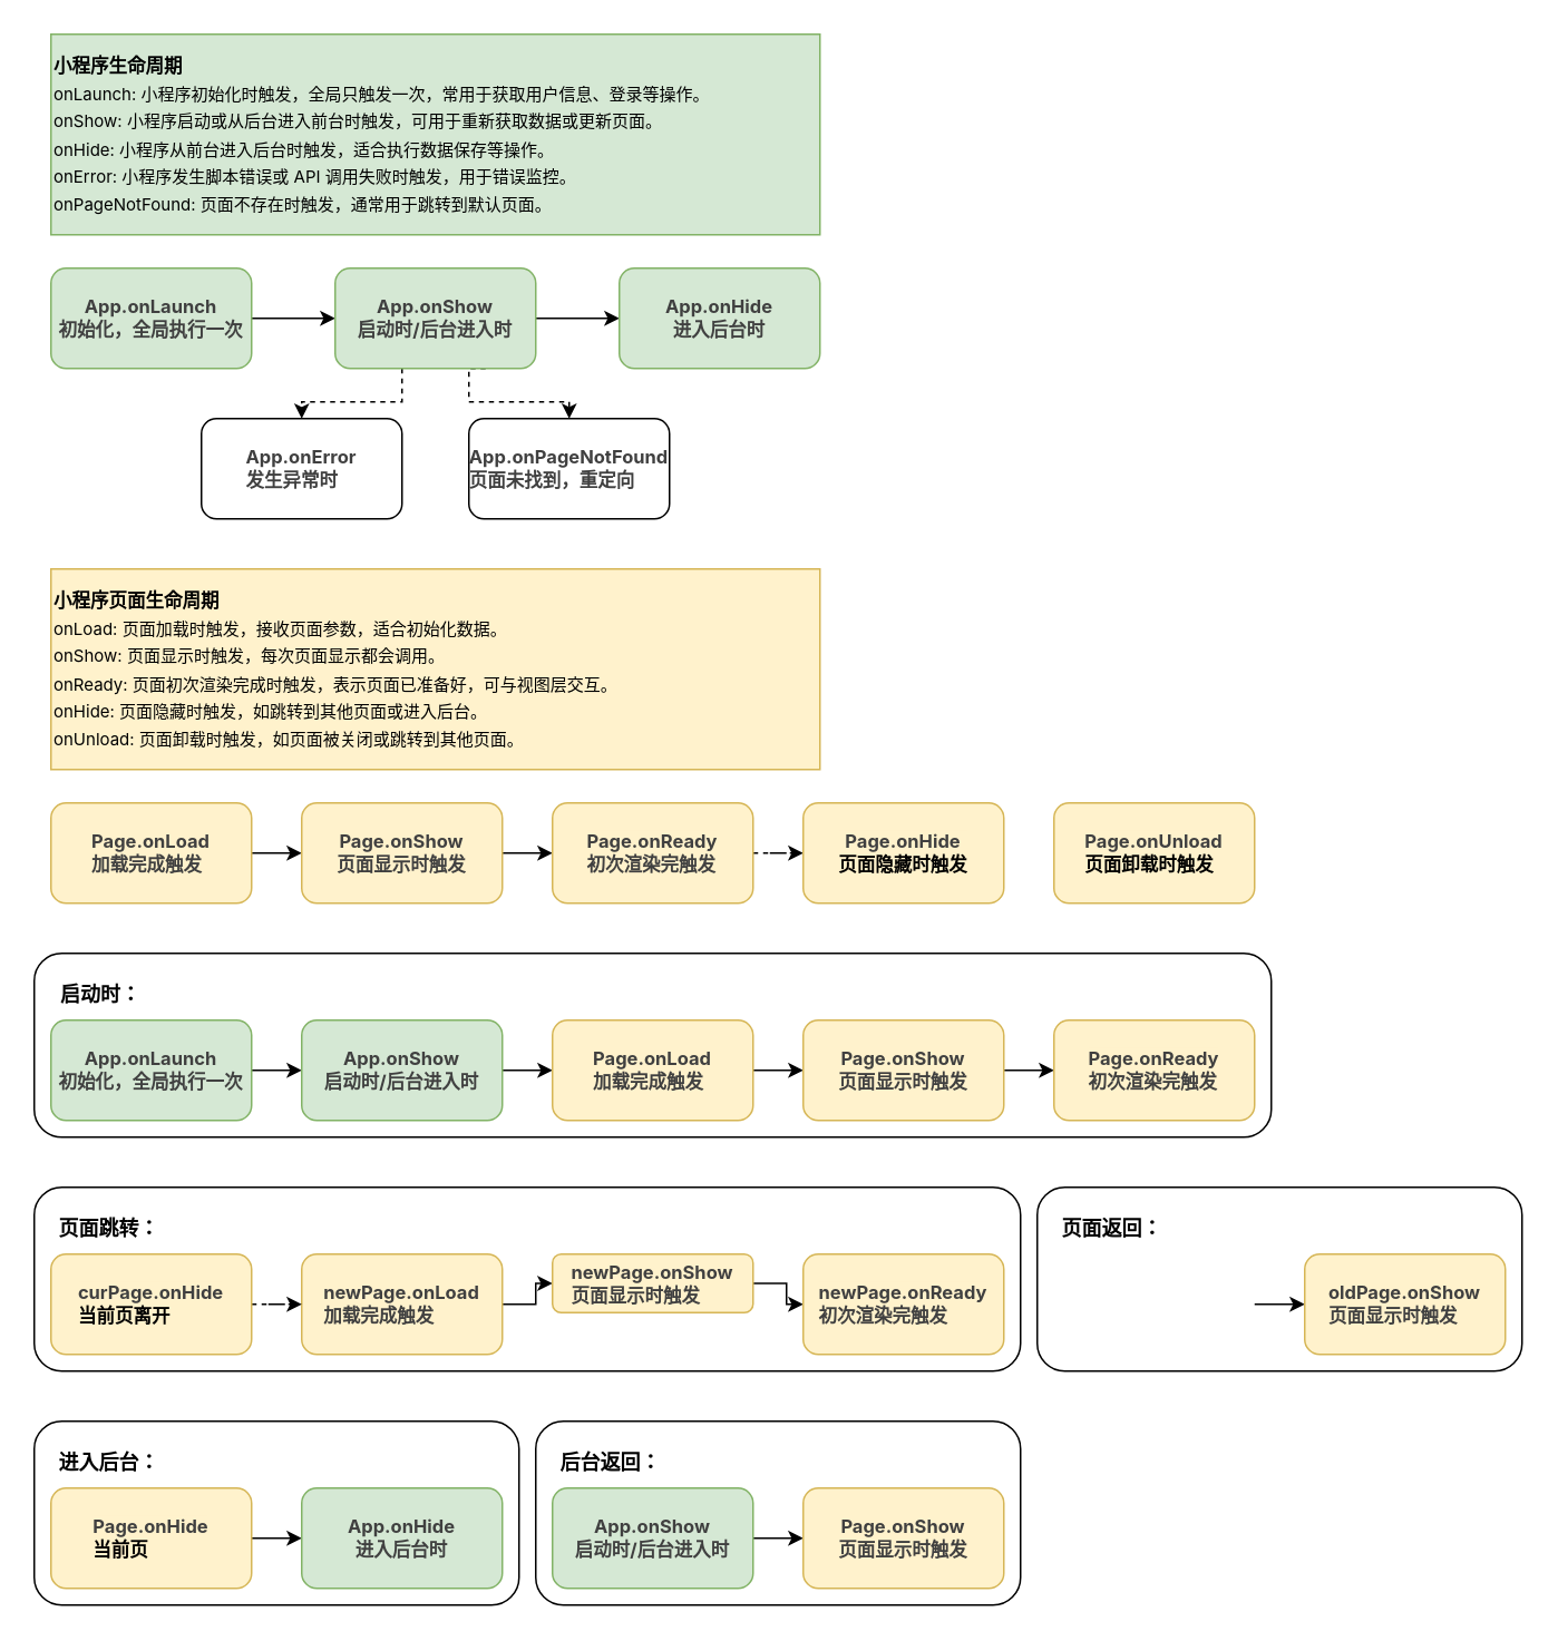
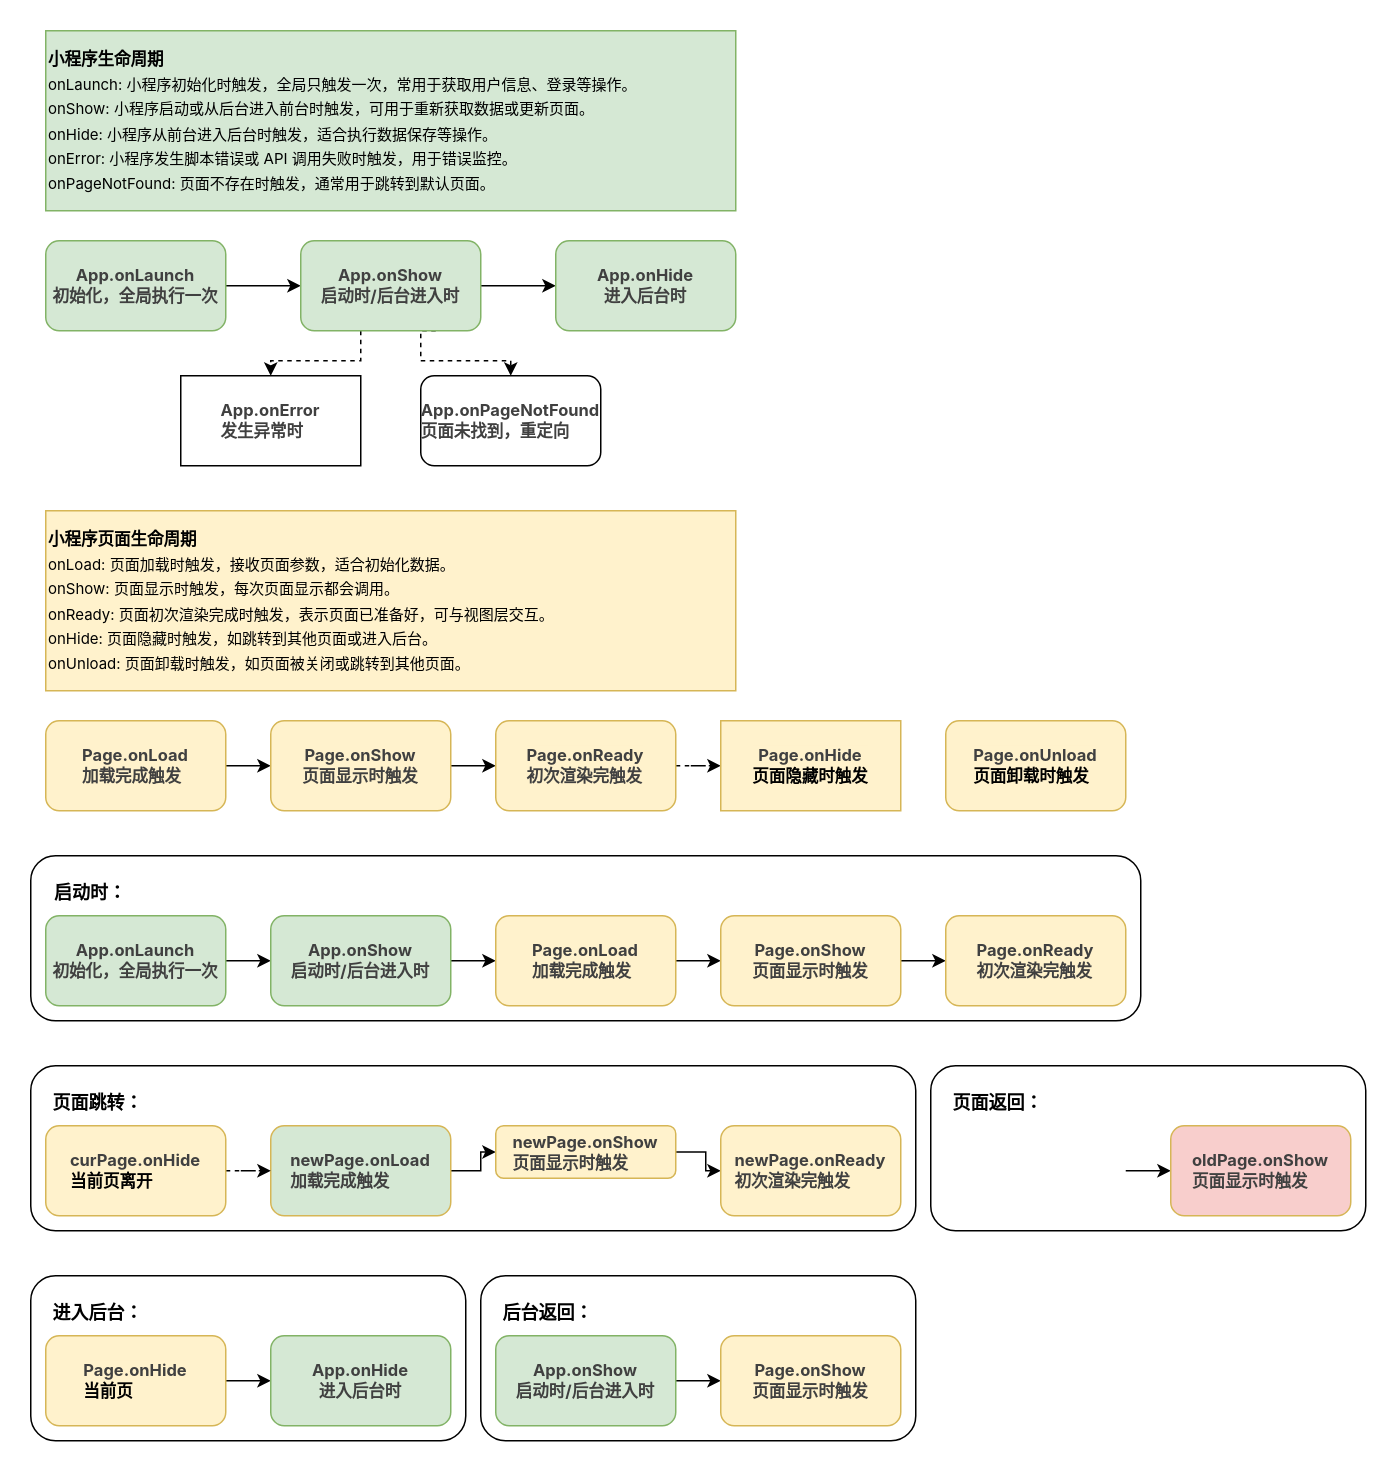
- <mxCell id="51" value="&lt;strong style=&quot;color: rgb(64, 64, 64); font-family: Inter, system-ui, -apple-system, BlinkMacSystemFont, &amp;quot;Segoe UI&amp;quot;, Roboto, &amp;quot;Noto Sans&amp;quot;, Ubuntu, Cantarell, &amp;quot;Helvetica Neue&amp;quot;, Oxygen, &amp;quot;Open Sans&amp;quot;, sans-serif; text-align: left;&quot;&gt;&lt;strong style=&quot;color: rgb(64, 64, 64);&quot;&gt;App.&lt;/strong&gt;onError&lt;/strong&gt;&lt;div style=&quot;text-align: left;&quot;&gt;&lt;font face=&quot;Inter, system-ui, -apple-system, BlinkMacSystemFont, Segoe UI, Roboto, Noto Sans, Ubuntu, Cantarell, Helvetica Neue, Oxygen, Open Sans, sans-serif&quot; color=&quot;#404040&quot;&gt;&lt;b&gt;发生异常时&lt;/b&gt;&lt;/font&gt;&lt;/div&gt;" style="whiteSpace=wrap;html=1;fontSize=11;rounded=1;" vertex="1" parent="43"><mxGeometry x="90" y="90" width="120" height="60" as="geometry" /></mxCell>
+ <mxCell id="51" value="&lt;strong style=&quot;color: rgb(64, 64, 64); font-family: Inter, system-ui, -apple-system, BlinkMacSystemFont, &amp;quot;Segoe UI&amp;quot;, Roboto, &amp;quot;Noto Sans&amp;quot;, Ubuntu, Cantarell, &amp;quot;Helvetica Neue&amp;quot;, Oxygen, &amp;quot;Open Sans&amp;quot;, sans-serif; text-align: left;&quot;&gt;&lt;strong style=&quot;color: rgb(64, 64, 64);&quot;&gt;App.&lt;/strong&gt;onError&lt;/strong&gt;&lt;div style=&quot;text-align: left;&quot;&gt;&lt;font face=&quot;Inter, system-ui, -apple-system, BlinkMacSystemFont, Segoe UI, Roboto, Noto Sans, Ubuntu, Cantarell, Helvetica Neue, Oxygen, Open Sans, sans-serif&quot; color=&quot;#404040&quot;&gt;&lt;b&gt;发生异常时&lt;/b&gt;&lt;/font&gt;&lt;/div&gt;" style="whiteSpace=wrap;html=1;fontSize=11;rounded=0;" vertex="1" parent="43"><mxGeometry x="90" y="90" width="120" height="60" as="geometry" /></mxCell>
- <mxCell id="62" value="&lt;strong style=&quot;color: light-dark(rgb(64, 64, 64), rgb(182, 182, 182)); font-family: Inter, system-ui, -apple-system, BlinkMacSystemFont, &amp;quot;Segoe UI&amp;quot;, Roboto, &amp;quot;Noto Sans&amp;quot;, Ubuntu, Cantarell, &amp;quot;Helvetica Neue&amp;quot;, Oxygen, &amp;quot;Open Sans&amp;quot;, sans-serif; text-align: left;&quot;&gt;&lt;strong style=&quot;color: rgb(64, 64, 64);&quot;&gt;Page.&lt;/strong&gt;onHide&lt;/strong&gt;&lt;div style=&quot;color: rgb(0, 0, 0); text-align: left;&quot;&gt;&lt;font face=&quot;Inter, system-ui, -apple-system, BlinkMacSystemFont, Segoe UI, Roboto, Noto Sans, Ubuntu, Cantarell, Helvetica Neue, Oxygen, Open Sans, sans-serif&quot;&gt;&lt;b&gt;页面隐藏时触发&lt;/b&gt;&lt;/font&gt;&lt;/div&gt;" style="whiteSpace=wrap;html=1;fontSize=11;rounded=1;fillColor=#fff2cc;strokeColor=#d6b656;labelBackgroundColor=#FFF2CC;" vertex="1" parent="55"><mxGeometry x="450" width="120" height="60" as="geometry" /></mxCell>
+ <mxCell id="62" value="&lt;strong style=&quot;color: light-dark(rgb(64, 64, 64), rgb(182, 182, 182)); font-family: Inter, system-ui, -apple-system, BlinkMacSystemFont, &amp;quot;Segoe UI&amp;quot;, Roboto, &amp;quot;Noto Sans&amp;quot;, Ubuntu, Cantarell, &amp;quot;Helvetica Neue&amp;quot;, Oxygen, &amp;quot;Open Sans&amp;quot;, sans-serif; text-align: left;&quot;&gt;&lt;strong style=&quot;color: rgb(64, 64, 64);&quot;&gt;Page.&lt;/strong&gt;onHide&lt;/strong&gt;&lt;div style=&quot;color: rgb(0, 0, 0); text-align: left;&quot;&gt;&lt;font face=&quot;Inter, system-ui, -apple-system, BlinkMacSystemFont, Segoe UI, Roboto, Noto Sans, Ubuntu, Cantarell, Helvetica Neue, Oxygen, Open Sans, sans-serif&quot;&gt;&lt;b&gt;页面隐藏时触发&lt;/b&gt;&lt;/font&gt;&lt;/div&gt;" style="whiteSpace=wrap;html=1;fontSize=11;fillColor=#fff2cc;strokeColor=#d6b656;labelBackgroundColor=#FFF2CC;rounded=0;" vertex="1" parent="55"><mxGeometry x="450" width="120" height="60" as="geometry" /></mxCell>
- <mxCell id="18" value="&lt;strong style=&quot;color: rgb(64, 64, 64); font-family: Inter, system-ui, -apple-system, BlinkMacSystemFont, &amp;quot;Segoe UI&amp;quot;, Roboto, &amp;quot;Noto Sans&amp;quot;, Ubuntu, Cantarell, &amp;quot;Helvetica Neue&amp;quot;, Oxygen, &amp;quot;Open Sans&amp;quot;, sans-serif; text-align: left;&quot;&gt;newPage.onLoad&lt;/strong&gt;&lt;div style=&quot;text-align: left;&quot;&gt;&lt;font face=&quot;Inter, system-ui, -apple-system, BlinkMacSystemFont, Segoe UI, Roboto, Noto Sans, Ubuntu, Cantarell, Helvetica Neue, Oxygen, Open Sans, sans-serif&quot; color=&quot;#404040&quot;&gt;&lt;b&gt;加载完成触发&lt;/b&gt;&lt;/font&gt;&lt;/div&gt;" style="rounded=1;whiteSpace=wrap;html=1;fontSize=11;fillColor=#fff2cc;strokeColor=#d6b656;" vertex="1" parent="15"><mxGeometry x="160" y="40" width="120" height="60" as="geometry" /></mxCell>
+ <mxCell id="18" value="&lt;strong style=&quot;color: rgb(64, 64, 64); font-family: Inter, system-ui, -apple-system, BlinkMacSystemFont, &amp;quot;Segoe UI&amp;quot;, Roboto, &amp;quot;Noto Sans&amp;quot;, Ubuntu, Cantarell, &amp;quot;Helvetica Neue&amp;quot;, Oxygen, &amp;quot;Open Sans&amp;quot;, sans-serif; text-align: left;&quot;&gt;newPage.onLoad&lt;/strong&gt;&lt;div style=&quot;text-align: left;&quot;&gt;&lt;font face=&quot;Inter, system-ui, -apple-system, BlinkMacSystemFont, Segoe UI, Roboto, Noto Sans, Ubuntu, Cantarell, Helvetica Neue, Oxygen, Open Sans, sans-serif&quot; color=&quot;#404040&quot;&gt;&lt;b&gt;加载完成触发&lt;/b&gt;&lt;/font&gt;&lt;/div&gt;" style="rounded=1;whiteSpace=wrap;html=1;fontSize=11;fillColor=#d5e8d4;strokeColor=#d6b656;" vertex="1" parent="15"><mxGeometry x="160" y="40" width="120" height="60" as="geometry" /></mxCell>
- <mxCell id="40" value="&lt;strong style=&quot;color: rgb(64, 64, 64); font-family: Inter, system-ui, -apple-system, BlinkMacSystemFont, &amp;quot;Segoe UI&amp;quot;, Roboto, &amp;quot;Noto Sans&amp;quot;, Ubuntu, Cantarell, &amp;quot;Helvetica Neue&amp;quot;, Oxygen, &amp;quot;Open Sans&amp;quot;, sans-serif; text-align: left;&quot;&gt;&lt;strong style=&quot;color: rgb(64, 64, 64);&quot;&gt;oldPage.&lt;/strong&gt;onShow&lt;/strong&gt;&lt;div style=&quot;text-align: left;&quot;&gt;&lt;font face=&quot;Inter, system-ui, -apple-system, BlinkMacSystemFont, Segoe UI, Roboto, Noto Sans, Ubuntu, Cantarell, Helvetica Neue, Oxygen, Open Sans, sans-serif&quot; color=&quot;#404040&quot;&gt;&lt;b&gt;页面显示时触发&lt;/b&gt;&lt;/font&gt;&lt;/div&gt;" style="whiteSpace=wrap;html=1;fontSize=11;rounded=1;fillColor=#fff2cc;strokeColor=#d6b656;" vertex="1" parent="37"><mxGeometry x="150" y="30" width="120" height="60" as="geometry" /></mxCell>
+ <mxCell id="40" value="&lt;strong style=&quot;color: rgb(64, 64, 64); font-family: Inter, system-ui, -apple-system, BlinkMacSystemFont, &amp;quot;Segoe UI&amp;quot;, Roboto, &amp;quot;Noto Sans&amp;quot;, Ubuntu, Cantarell, &amp;quot;Helvetica Neue&amp;quot;, Oxygen, &amp;quot;Open Sans&amp;quot;, sans-serif; text-align: left;&quot;&gt;&lt;strong style=&quot;color: rgb(64, 64, 64);&quot;&gt;oldPage.&lt;/strong&gt;onShow&lt;/strong&gt;&lt;div style=&quot;text-align: left;&quot;&gt;&lt;font face=&quot;Inter, system-ui, -apple-system, BlinkMacSystemFont, Segoe UI, Roboto, Noto Sans, Ubuntu, Cantarell, Helvetica Neue, Oxygen, Open Sans, sans-serif&quot; color=&quot;#404040&quot;&gt;&lt;b&gt;页面显示时触发&lt;/b&gt;&lt;/font&gt;&lt;/div&gt;" style="whiteSpace=wrap;html=1;fontSize=11;rounded=1;fillColor=#f8cecc;strokeColor=#d6b656;" vertex="1" parent="37"><mxGeometry x="150" y="30" width="120" height="60" as="geometry" /></mxCell>
